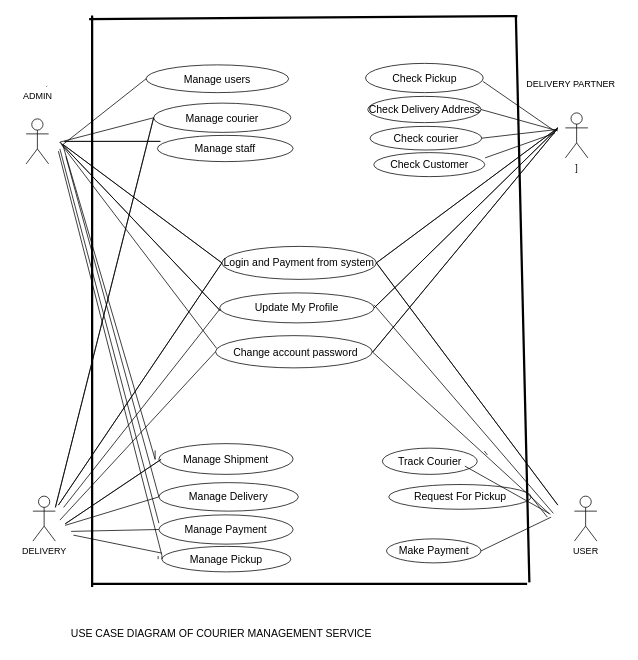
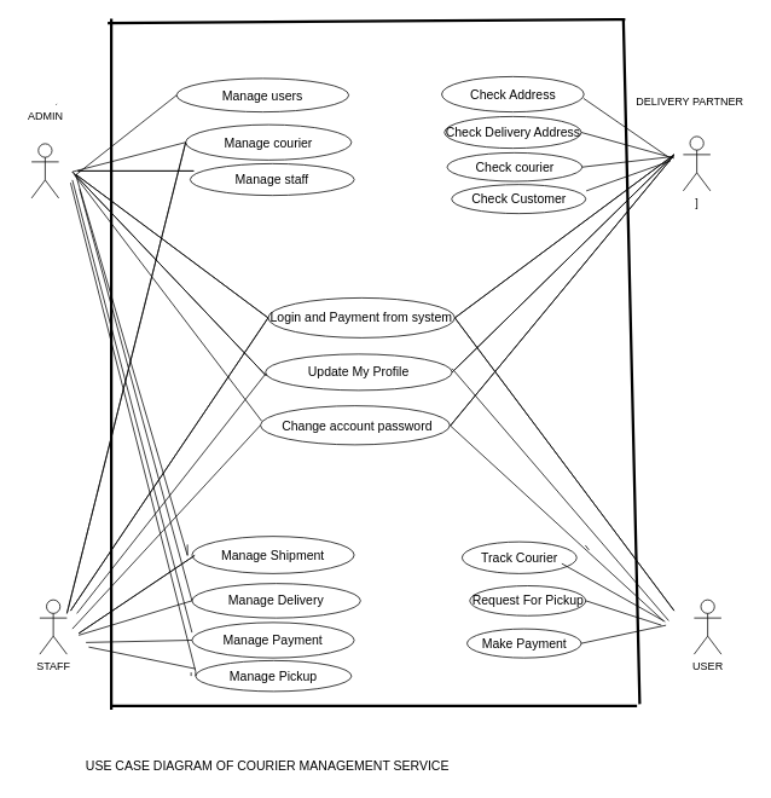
- <mxCell id="13" value="&lt;font style=&quot;font-size: 14px;&quot;&gt;Check Pickup&lt;/font&gt;" style="ellipse;whiteSpace=wrap;html=1;" vertex="1" parent="1"><mxGeometry x="486.5" y="84" width="157" height="39" as="geometry" /></mxCell>
+ <mxCell id="13" value="&lt;font style=&quot;font-size: 14px;&quot;&gt;Check Address&lt;/font&gt;" style="ellipse;whiteSpace=wrap;html=1;" vertex="1" parent="1"><mxGeometry x="486.5" y="84" width="157" height="39" as="geometry" /></mxCell>
- <mxCell id="19" value="&lt;font style=&quot;font-size: 14px;&quot;&gt;Request &lt;/font&gt;&lt;font style=&quot;font-size: 14px;&quot;&gt;For &lt;/font&gt;&lt;font style=&quot;font-size: 14px;&quot;&gt;Pickup&lt;/font&gt;" style="ellipse;whiteSpace=wrap;html=1;" vertex="1" parent="1"><mxGeometry x="517.5" y="645.5" width="190" height="33" as="geometry" /></mxCell>
+ <mxCell id="19" value="&lt;font style=&quot;font-size: 14px;&quot;&gt;Request &lt;/font&gt;&lt;font style=&quot;font-size: 14px;&quot;&gt;For &lt;/font&gt;&lt;font style=&quot;font-size: 14px;&quot;&gt;Pickup&lt;/font&gt;" style="ellipse;whiteSpace=wrap;html=1;" vertex="1" parent="1"><mxGeometry x="517.5" y="645.5" width="128" height="33" as="geometry" /></mxCell>
- <mxCell id="20" value="&lt;font style=&quot;font-size: 14px;&quot;&gt;Make &lt;/font&gt;&lt;font style=&quot;font-size: 14px;&quot;&gt;Payment&lt;/font&gt;" style="ellipse;whiteSpace=wrap;html=1;" vertex="1" parent="1"><mxGeometry x="514.5" y="718" width="126" height="32" as="geometry" /></mxCell>
+ <mxCell id="20" value="&lt;font style=&quot;font-size: 14px;&quot;&gt;Make &lt;/font&gt;&lt;font style=&quot;font-size: 14px;&quot;&gt;Payment&lt;/font&gt;" style="ellipse;whiteSpace=wrap;html=1;" vertex="1" parent="1"><mxGeometry x="514.5" y="693" width="126" height="32" as="geometry" /></mxCell>
- <mxCell id="36" value="DELIVERY" style="shape=umlActor;verticalLabelPosition=bottom;verticalAlign=top;html=1;outlineConnect=0;" vertex="1" parent="1"><mxGeometry x="43" y="661" width="30" height="60" as="geometry" /></mxCell>
+ <mxCell id="36" value="STAFF" style="shape=umlActor;verticalLabelPosition=bottom;verticalAlign=top;html=1;outlineConnect=0;" vertex="1" parent="1"><mxGeometry x="43" y="661" width="30" height="60" as="geometry" /></mxCell>
